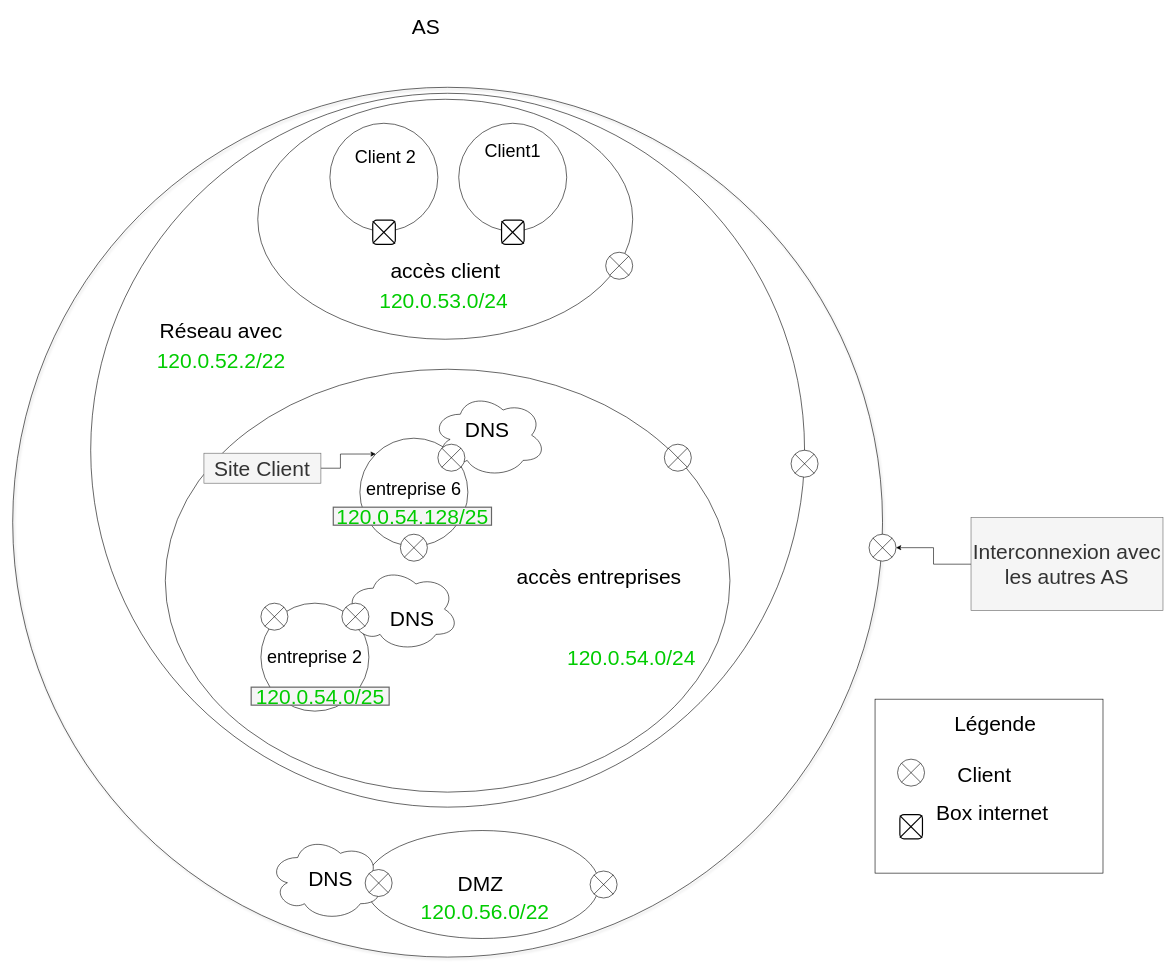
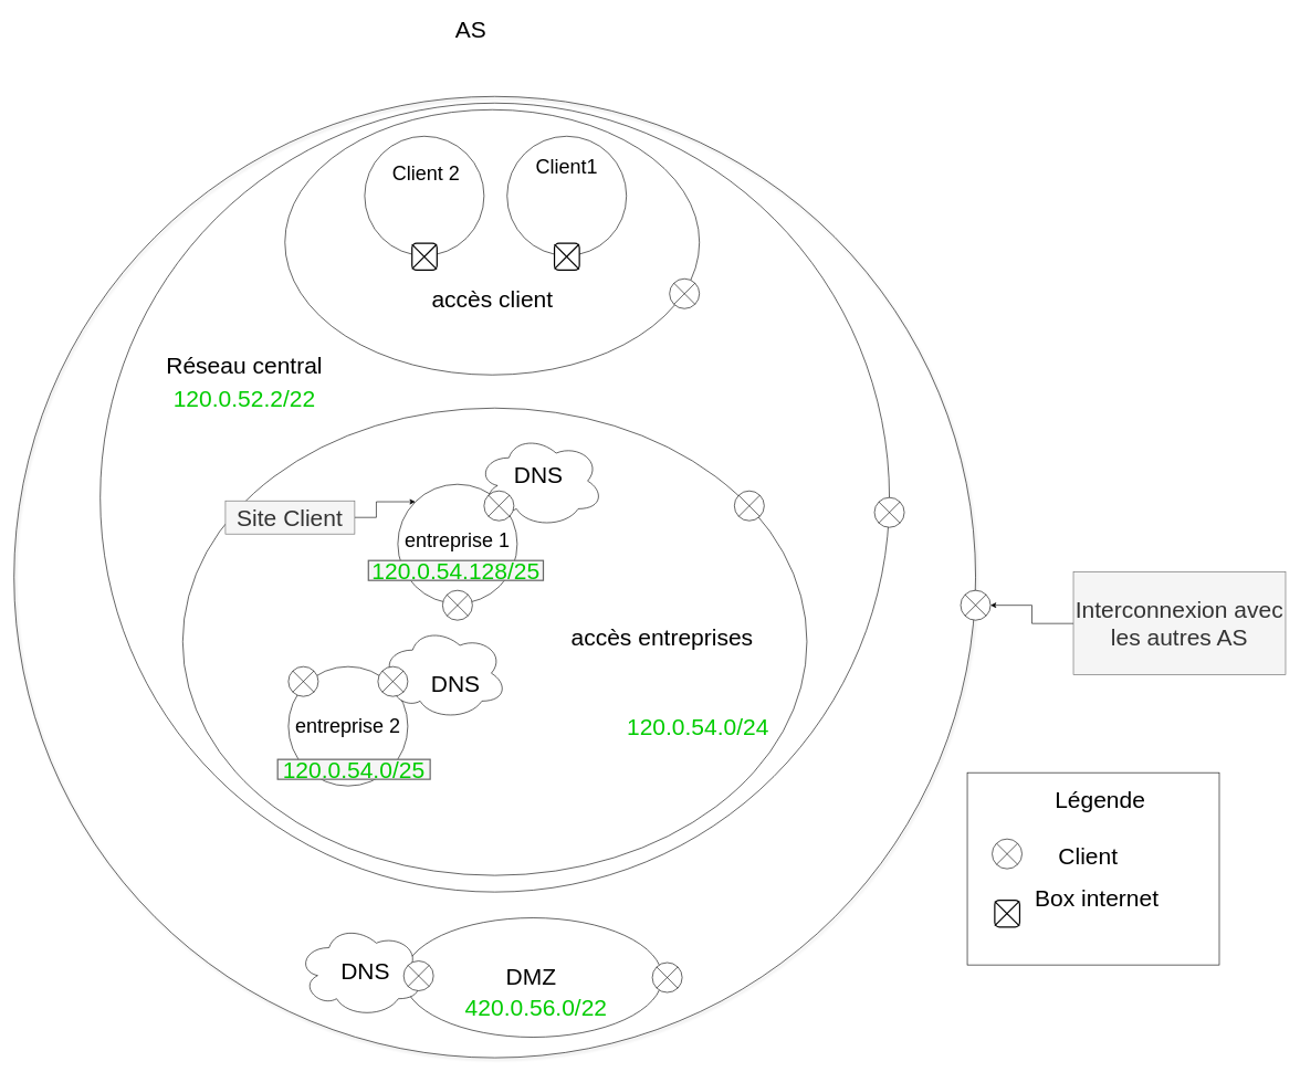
- <mxCell id="61" value="&lt;font color=&quot;#00CC00&quot;&gt;120.0.53.0/24&lt;/font&gt;" style="text;html=1;strokeColor=none;fillColor=none;align=center;verticalAlign=middle;whiteSpace=wrap;rounded=0;strokeWidth=2;fontSize=35;" parent="1" vertex="1"><mxGeometry x="624.25" y="485" width="230" height="30" as="geometry" /></mxCell>
- <mxCell id="62" value="&lt;font style=&quot;font-size: 35px;&quot;&gt;Réseau avec&lt;/font&gt;" style="text;html=1;strokeColor=none;fillColor=none;align=center;verticalAlign=middle;whiteSpace=wrap;rounded=0;" vertex="1" parent="1"><mxGeometry x="228" y="525" width="280" height="50" as="geometry" /></mxCell>
+ <mxCell id="62" value="&lt;font style=&quot;font-size: 35px;&quot;&gt;Réseau central&lt;/font&gt;" style="text;html=1;strokeColor=none;fillColor=none;align=center;verticalAlign=middle;whiteSpace=wrap;rounded=0;" vertex="1" parent="1"><mxGeometry x="228" y="525" width="280" height="50" as="geometry" /></mxCell>
- <mxCell id="37" value="&lt;font style=&quot;font-size: 30px;&quot;&gt;entreprise 6&lt;br&gt;&lt;/font&gt;" style="text;html=1;strokeColor=none;fillColor=none;align=center;verticalAlign=middle;whiteSpace=wrap;rounded=0;" parent="1" vertex="1"><mxGeometry x="589.25" y="790" width="200" height="50" as="geometry" /></mxCell>
+ <mxCell id="37" value="&lt;font style=&quot;font-size: 30px;&quot;&gt;entreprise 1&lt;br&gt;&lt;/font&gt;" style="text;html=1;strokeColor=none;fillColor=none;align=center;verticalAlign=middle;whiteSpace=wrap;rounded=0;" parent="1" vertex="1"><mxGeometry x="589.25" y="790" width="200" height="50" as="geometry" /></mxCell>
- <mxCell id="63" value="&lt;font color=&quot;#00CC00&quot;&gt;120.0.56.0/22&lt;/font&gt;" style="text;html=1;strokeColor=none;fillColor=none;align=center;verticalAlign=middle;whiteSpace=wrap;rounded=0;strokeWidth=2;fontSize=35;" vertex="1" parent="1"><mxGeometry x="693" y="1504" width="230" height="30" as="geometry" /></mxCell>
+ <mxCell id="63" value="&lt;font color=&quot;#00CC00&quot;&gt;420.0.56.0/22&lt;/font&gt;" style="text;html=1;strokeColor=none;fillColor=none;align=center;verticalAlign=middle;whiteSpace=wrap;rounded=0;strokeWidth=2;fontSize=35;" vertex="1" parent="1"><mxGeometry x="693" y="1504" width="230" height="30" as="geometry" /></mxCell>
